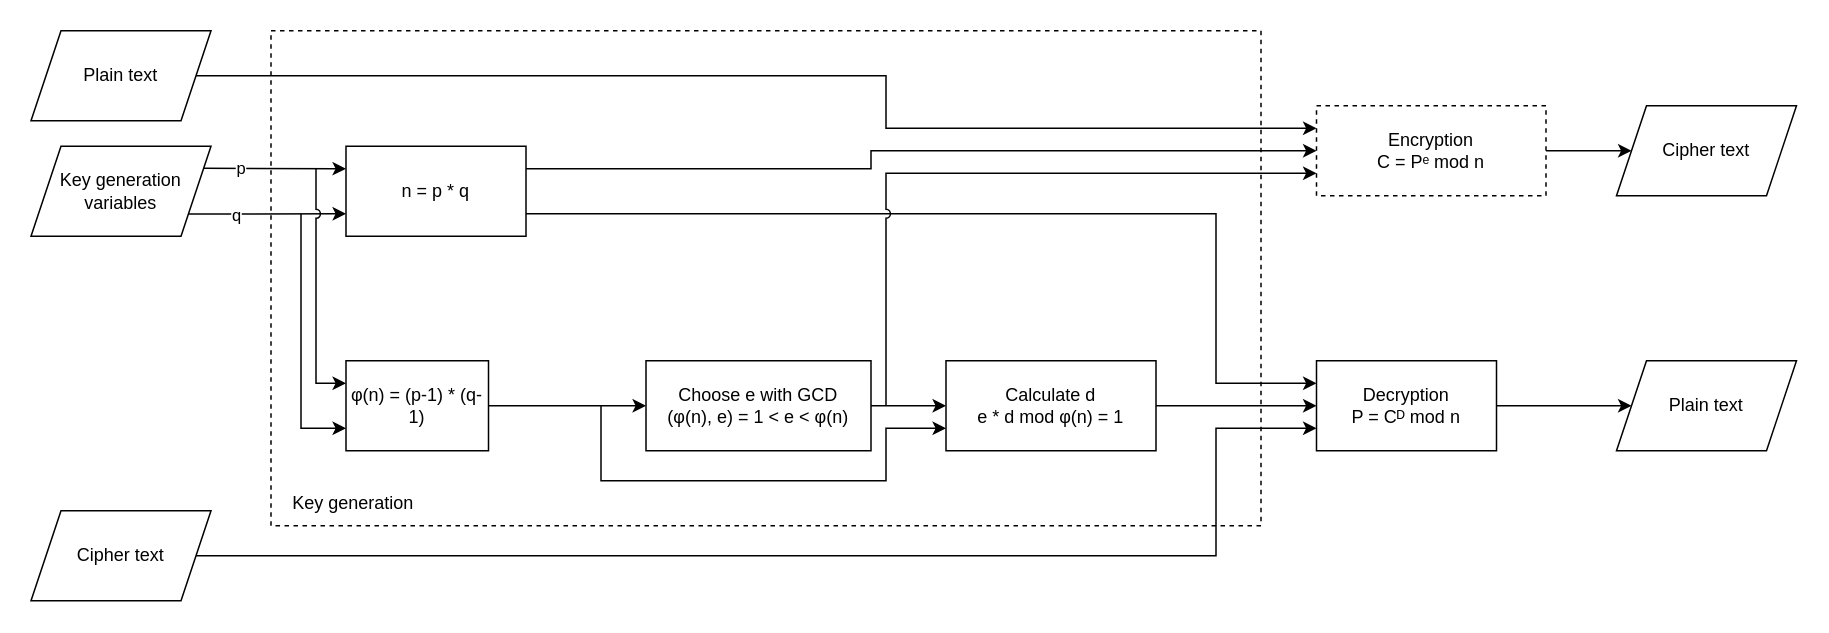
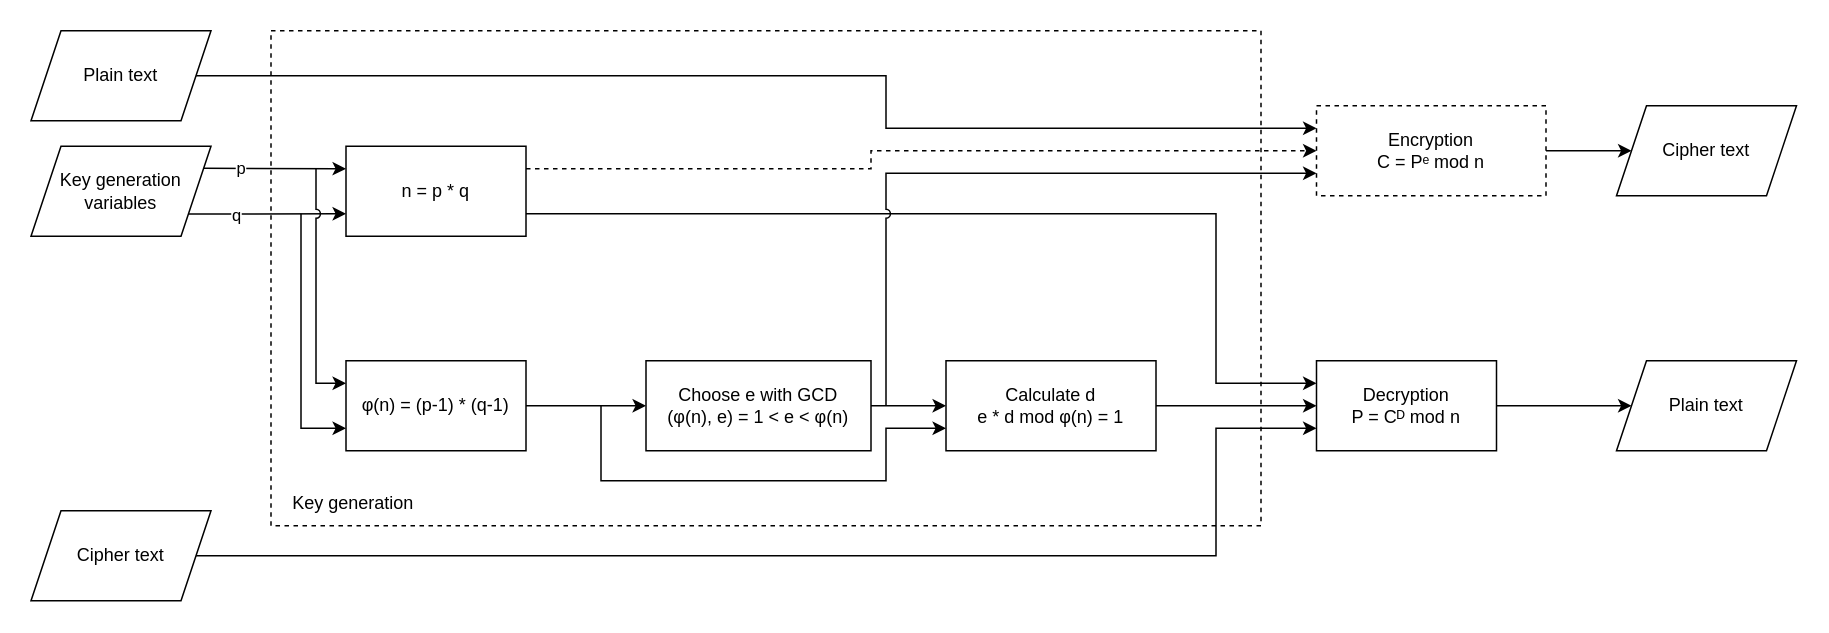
- <mxCell id="3" style="edgeStyle=orthogonalEdgeStyle;rounded=0;orthogonalLoop=1;jettySize=auto;html=1;exitX=1;exitY=0.25;exitDx=0;exitDy=0;entryX=0;entryY=0.5;entryDx=0;entryDy=0;" parent="1" source="5" target="23" edge="1"><mxGeometry relative="1" as="geometry"><Array as="points"><mxPoint x="580" y="112" /><mxPoint x="580" y="100" /></Array></mxGeometry></mxCell>
+ <mxCell id="3" style="edgeStyle=orthogonalEdgeStyle;rounded=0;orthogonalLoop=1;jettySize=auto;html=1;exitX=1;exitY=0.25;exitDx=0;exitDy=0;entryX=0;entryY=0.5;entryDx=0;entryDy=0;dashed=1;" parent="1" source="5" target="23" edge="1"><mxGeometry relative="1" as="geometry"><Array as="points"><mxPoint x="580" y="112" /><mxPoint x="580" y="100" /></Array></mxGeometry></mxCell>
- <mxCell id="7" value="φ(n) = (p-1) * (q-1)" style="rounded=0;whiteSpace=wrap;html=1;" parent="1" vertex="1"><mxGeometry x="230" y="240" width="95" height="60" as="geometry" /></mxCell>
+ <mxCell id="7" value="φ(n) = (p-1) * (q-1)" style="rounded=0;whiteSpace=wrap;html=1;" parent="1" vertex="1"><mxGeometry x="230" y="240" width="120" height="60" as="geometry" /></mxCell>
